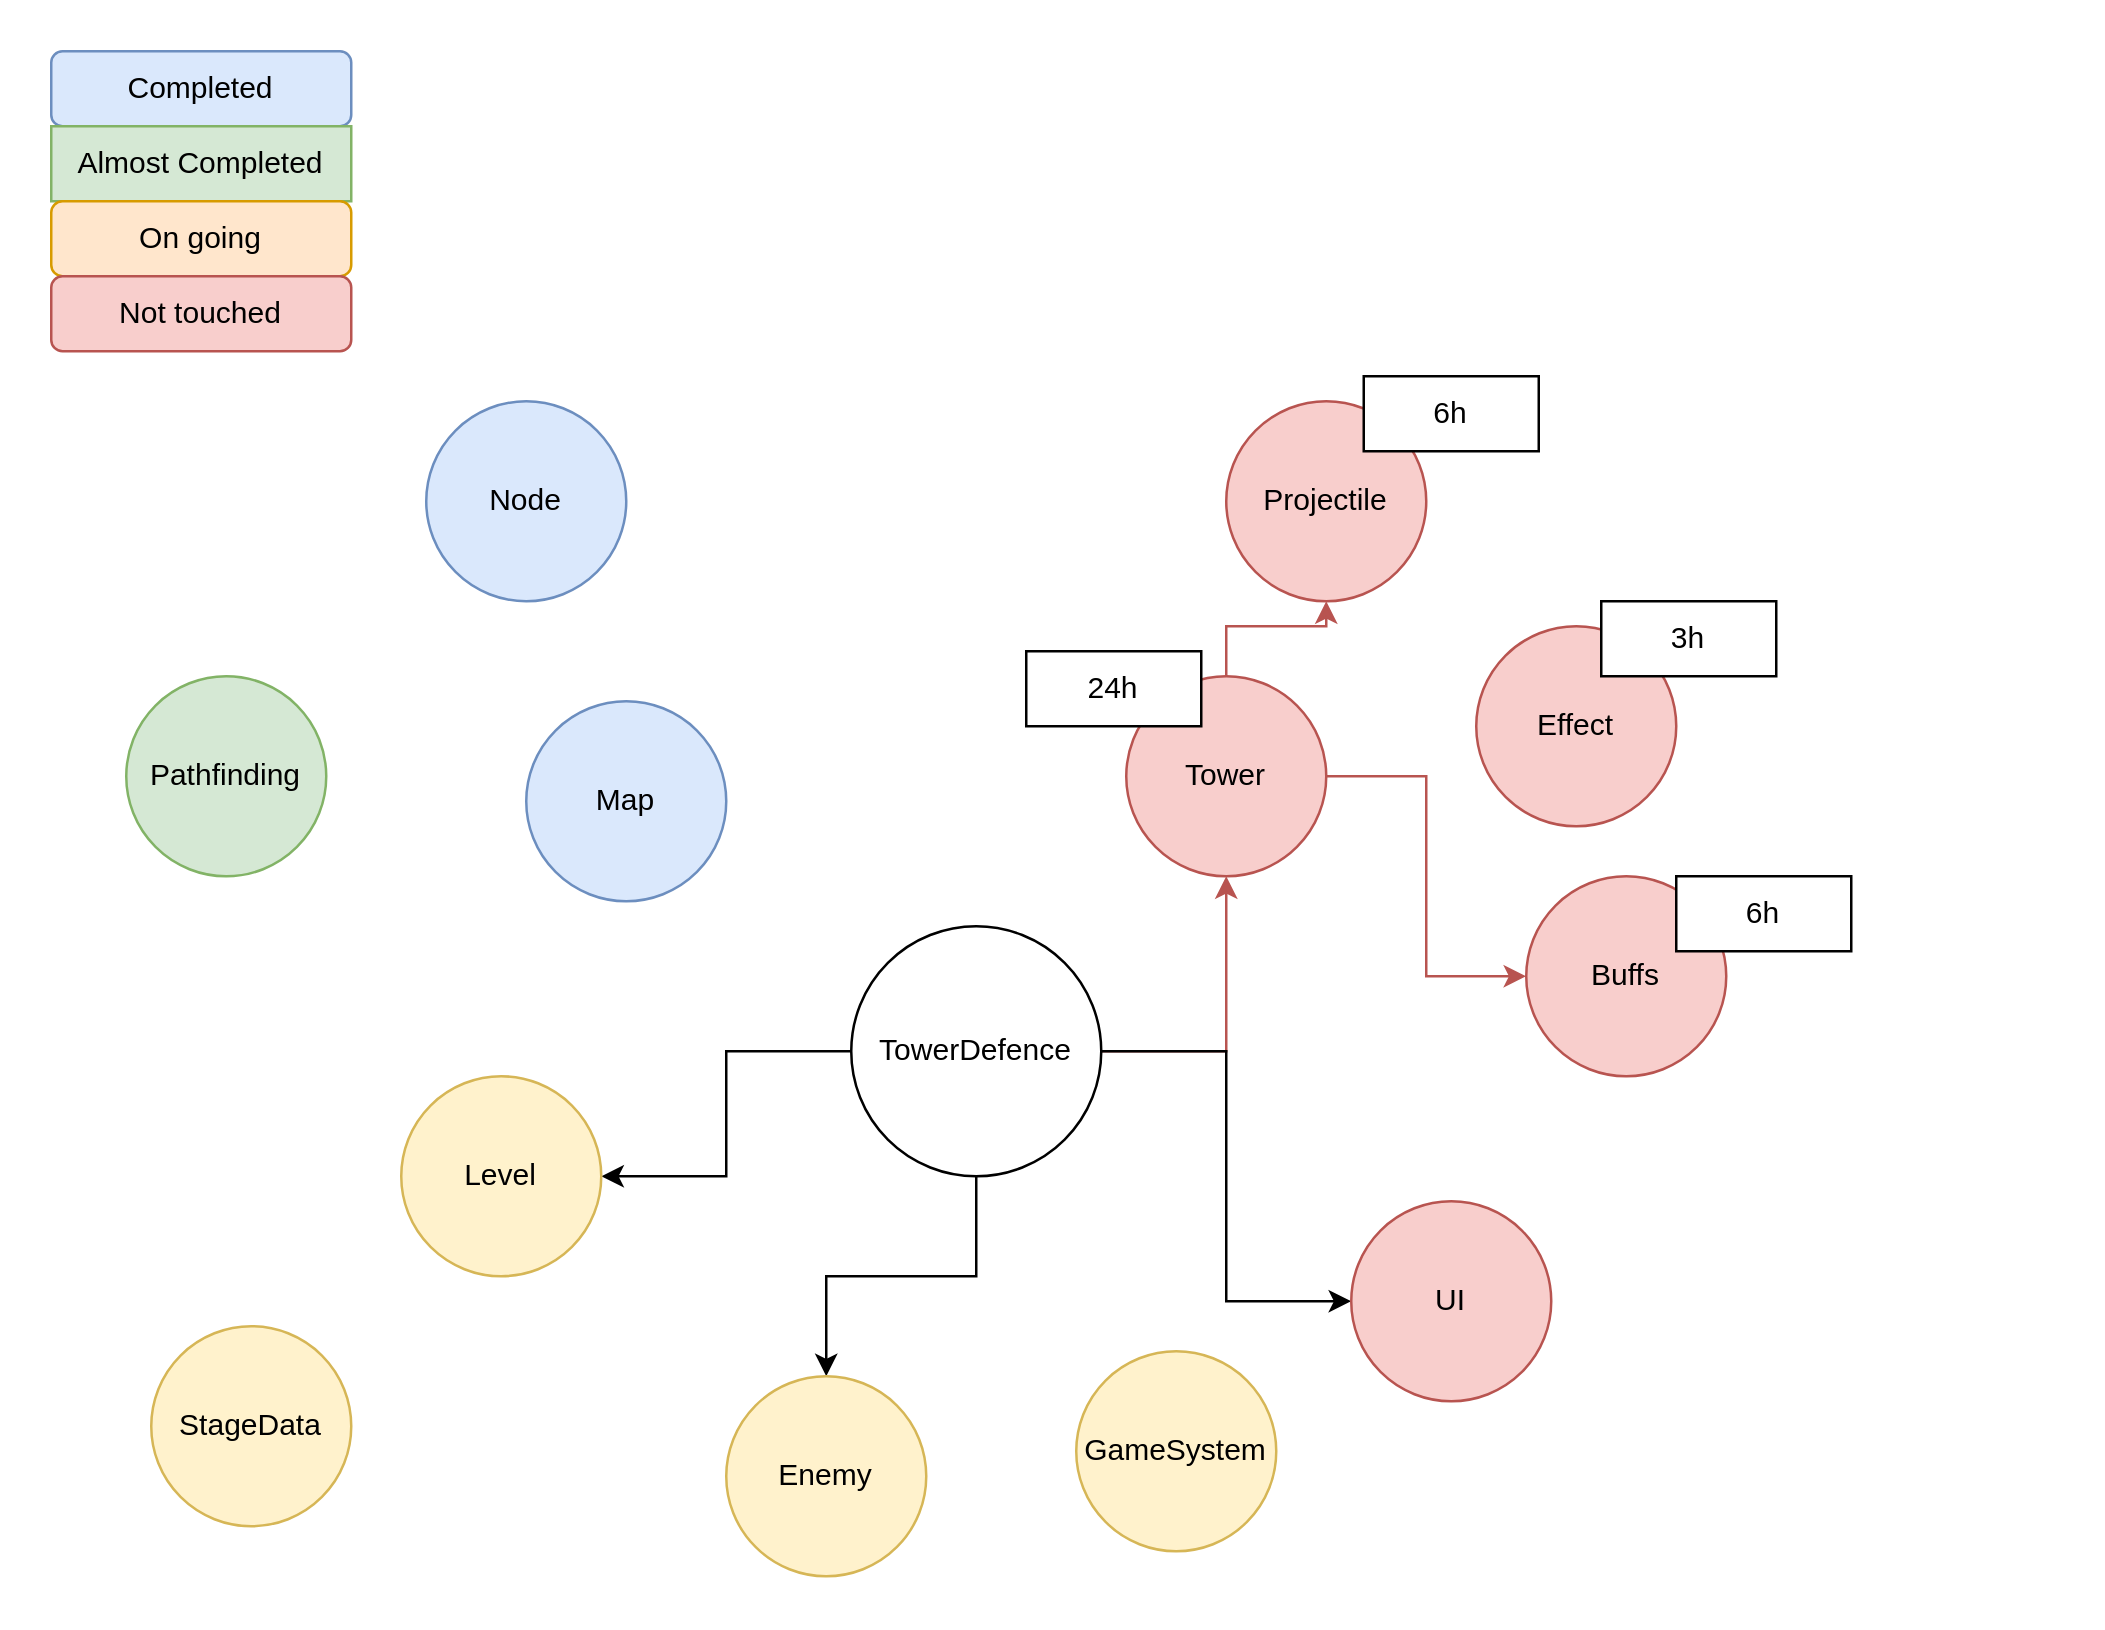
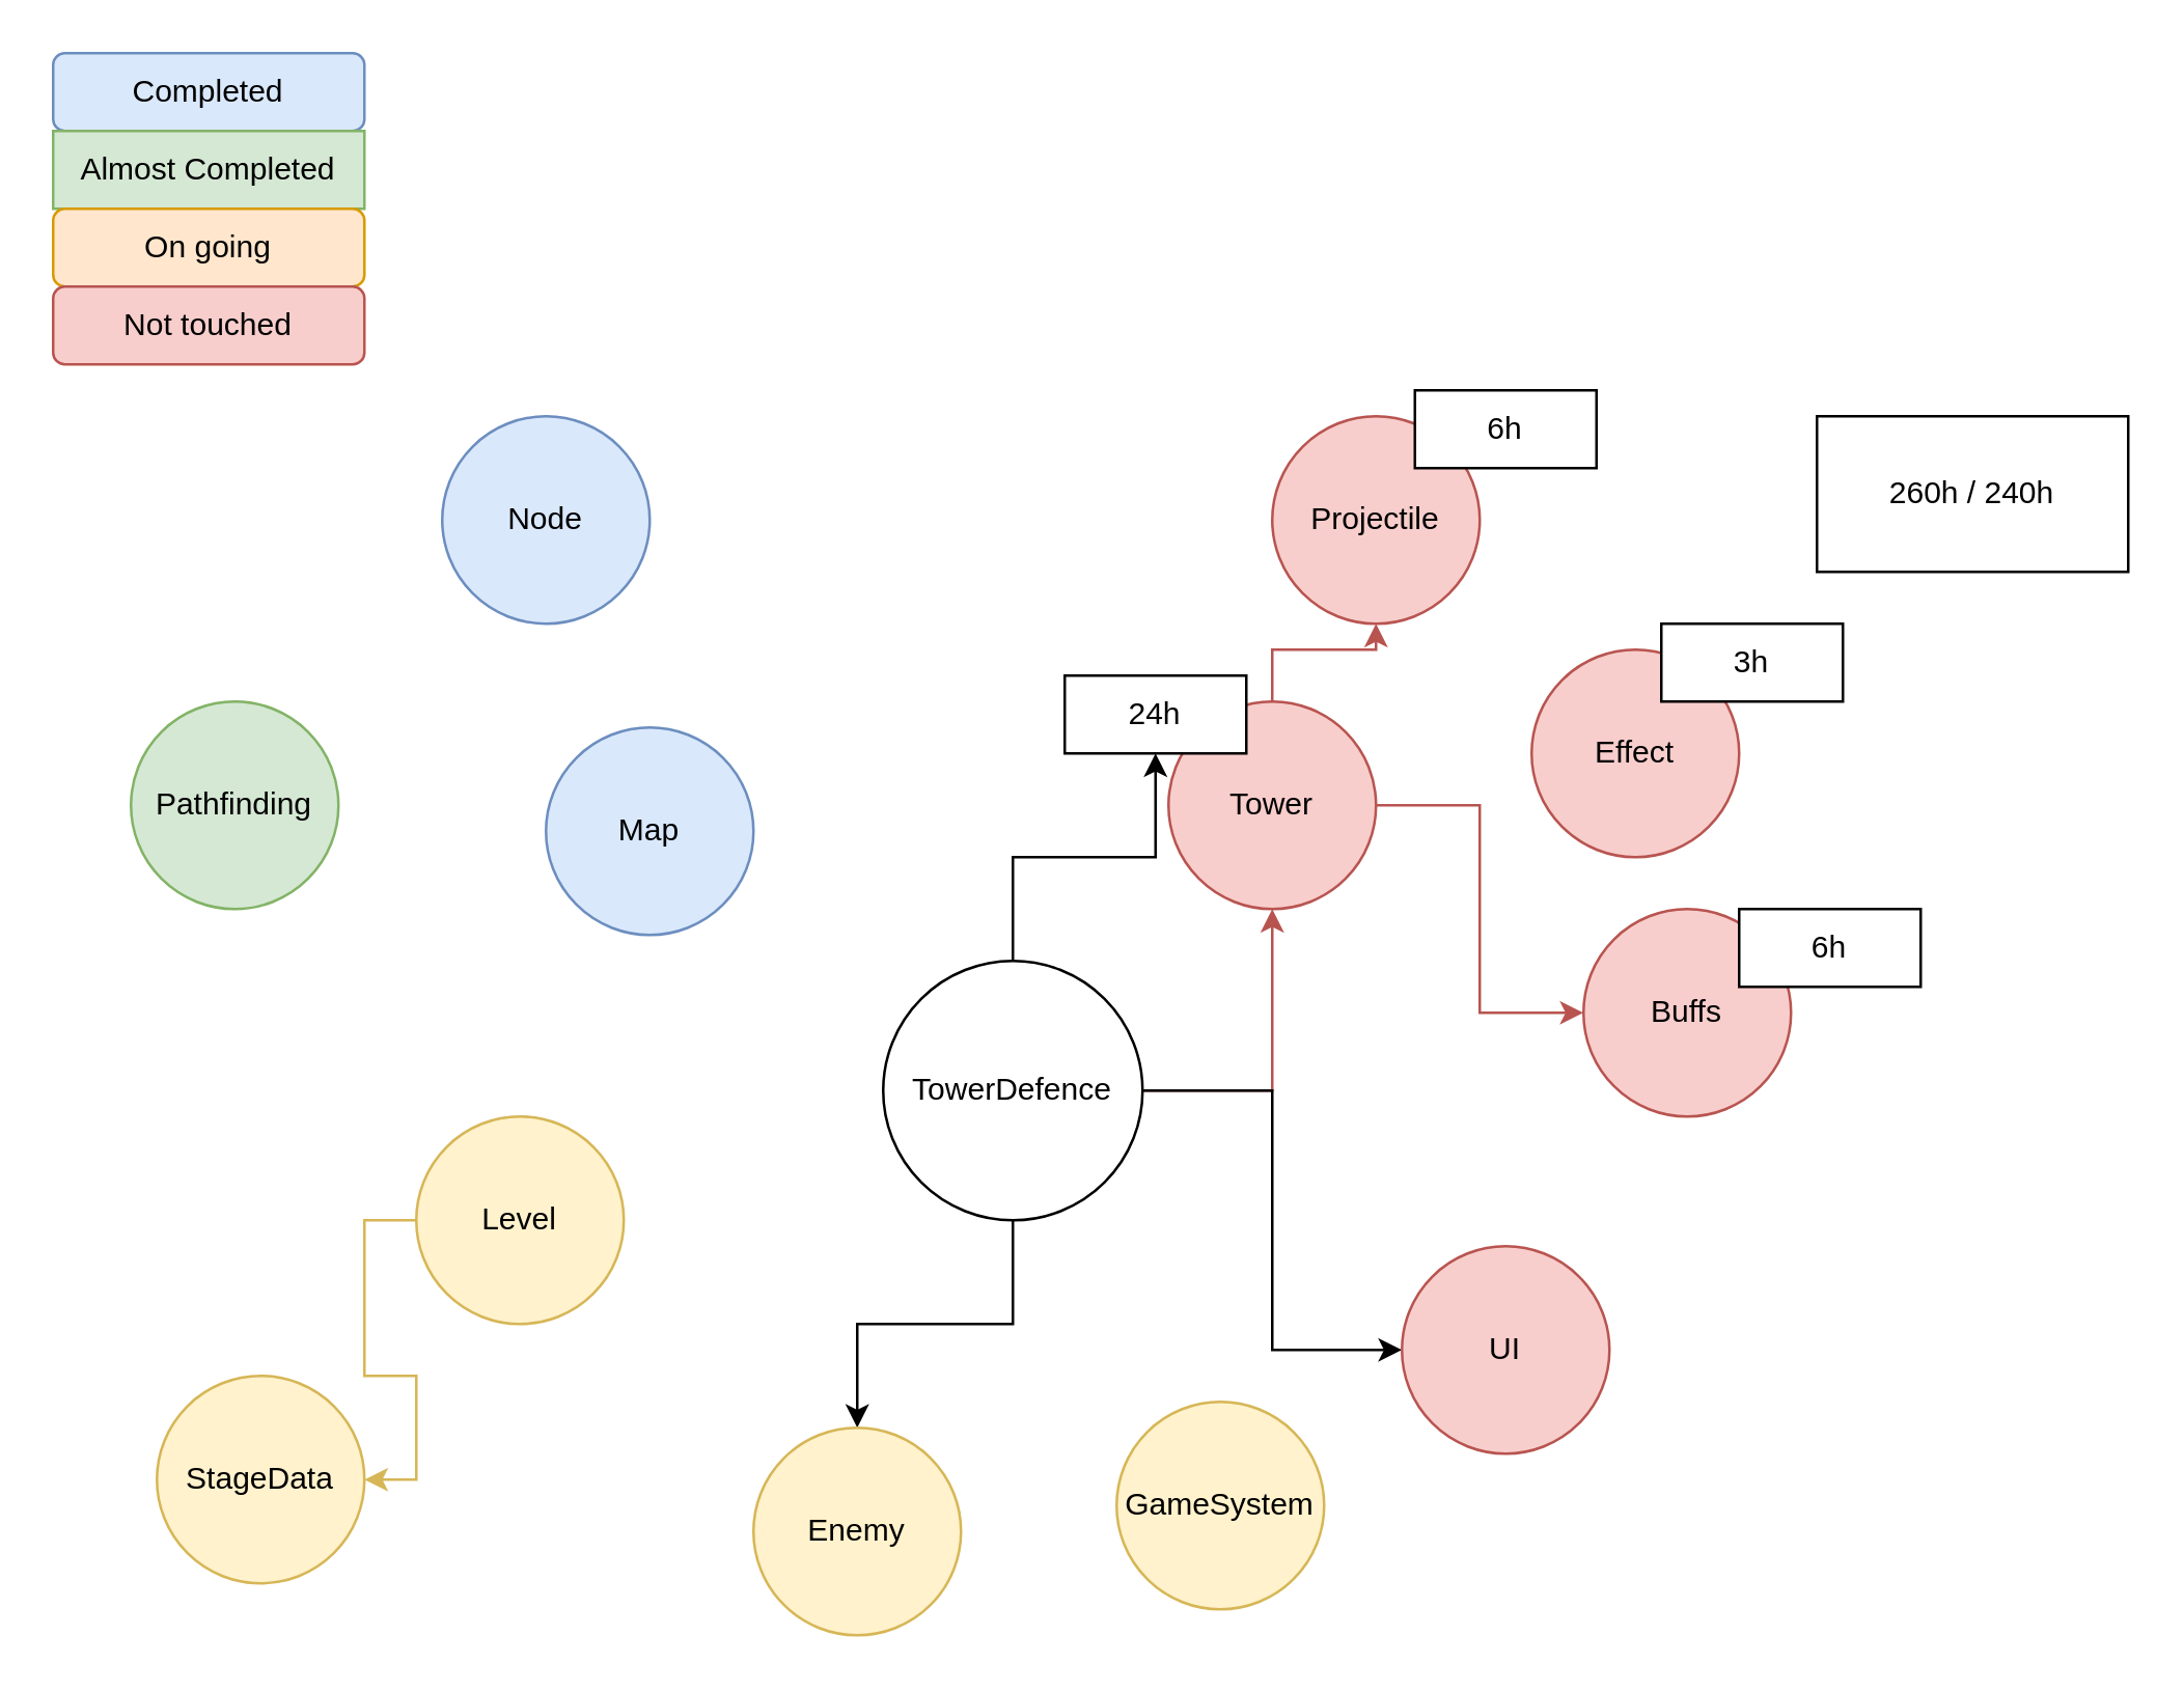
+ <mxCell id="30" value="&amp;nbsp;260h / 240h&amp;nbsp;" style="rounded=0;whiteSpace=wrap;html=1;" vertex="1" parent="1"><mxGeometry x="700" width="120" height="60" as="geometry" y="160" /></mxCell>
- <mxCell id="5" style="edgeStyle=orthogonalEdgeStyle;rounded=0;orthogonalLoop=1;jettySize=auto;html=1;" edge="1" parent="1" source="6" target="19"><mxGeometry relative="1" as="geometry" /></mxCell>
+ <mxCell id="5" style="edgeStyle=orthogonalEdgeStyle;rounded=0;orthogonalLoop=1;jettySize=auto;html=1;" edge="1" parent="1" source="6" target="29"><mxGeometry relative="1" as="geometry" /></mxCell>
+ <mxCell id="18" style="edgeStyle=orthogonalEdgeStyle;rounded=0;orthogonalLoop=1;jettySize=auto;html=1;entryX=1;entryY=0.5;entryDx=0;entryDy=0;fillColor=#fff2cc;strokeColor=#d6b656;" edge="1" parent="1" source="19" target="20"><mxGeometry relative="1" as="geometry" /></mxCell>
